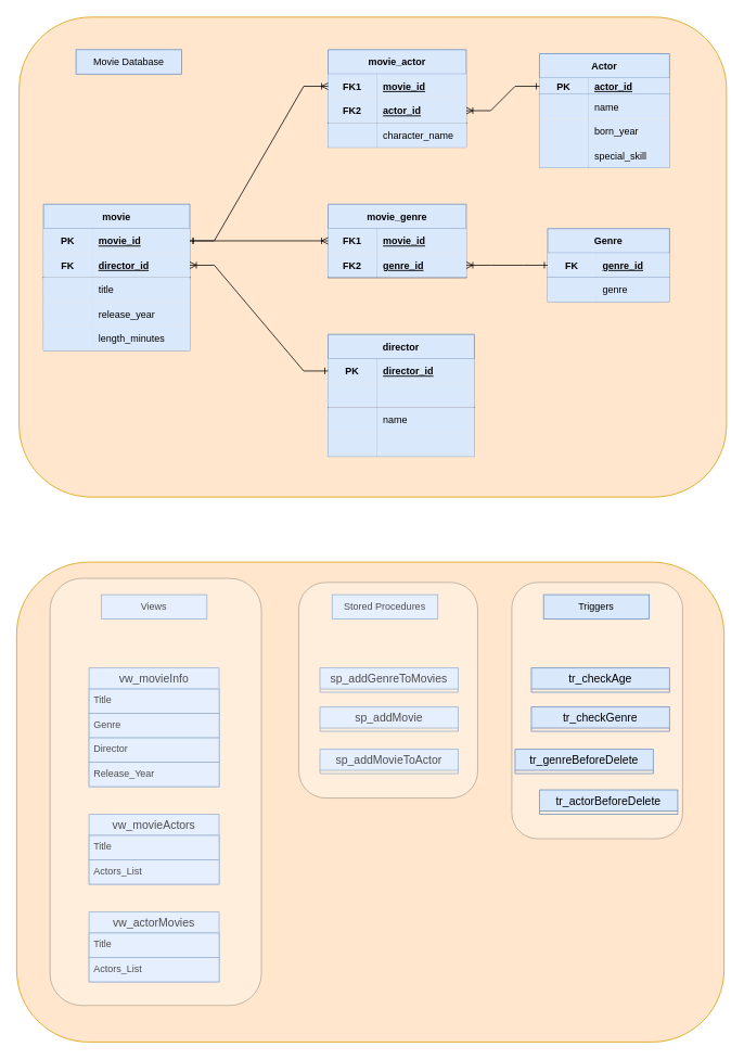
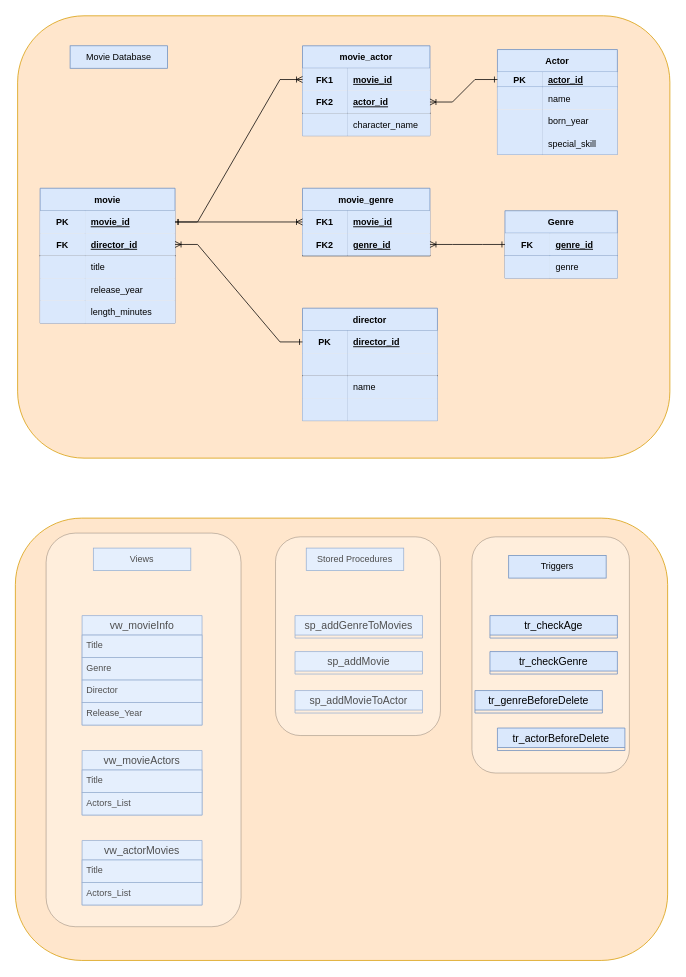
- <mxCell id="94" value="Triggers" style="rounded=0;whiteSpace=wrap;html=1;fillColor=#dae8fc;strokeColor=#6c8ebf;" parent="1" vertex="1"><mxGeometry x="668" y="730" width="130" height="30" as="geometry" /></mxCell>
+ <mxCell id="94" value="Triggers" style="rounded=0;whiteSpace=wrap;html=1;fillColor=#dae8fc;strokeColor=#6c8ebf;" parent="1" vertex="1"><mxGeometry x="678" y="740" width="130" height="30" as="geometry" /></mxCell>
